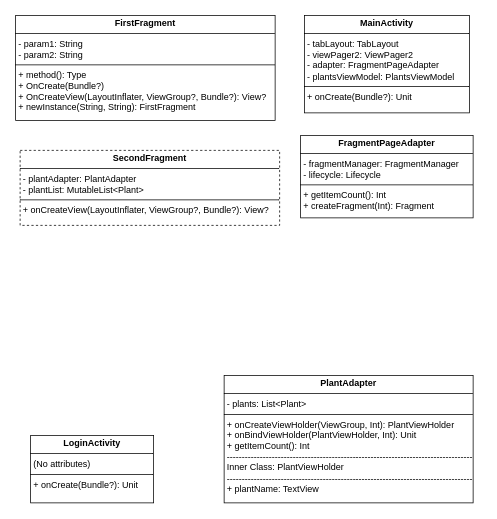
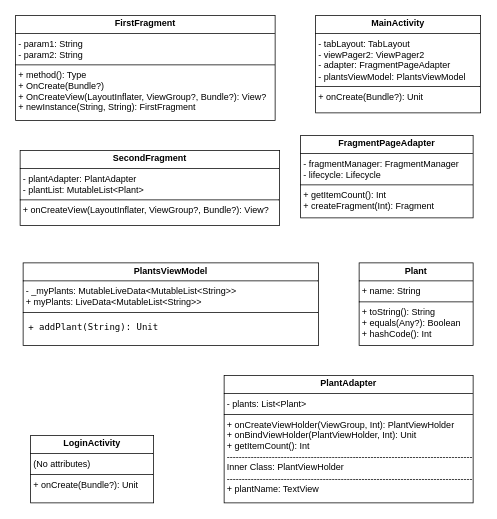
- <mxCell id="5" value="&lt;p style=&quot;margin:0px;margin-top:4px;text-align:center;&quot;&gt;&lt;b&gt;MainActivity&lt;/b&gt;&lt;/p&gt;&lt;hr size=&quot;1&quot; style=&quot;border-style:solid;&quot;&gt;&lt;p style=&quot;margin:0px;margin-left:4px;&quot;&gt;- tabLayout: TabLayout&lt;/p&gt;&lt;p style=&quot;margin:0px;margin-left:4px;&quot;&gt;&lt;span class=&quot;hljs-bullet&quot;&gt;-&lt;/span&gt; viewPager2: ViewPager2&amp;nbsp;&lt;/p&gt;&lt;p style=&quot;margin:0px;margin-left:4px;&quot;&gt;&lt;span class=&quot;hljs-bullet&quot;&gt;-&lt;/span&gt; adapter: FragmentPageAdapter&amp;nbsp;&lt;/p&gt;&lt;p style=&quot;margin:0px;margin-left:4px;&quot;&gt;&lt;span class=&quot;hljs-section&quot;&gt;- plantsViewModel: PlantsViewModel&lt;/span&gt;&lt;/p&gt;&lt;hr size=&quot;1&quot; style=&quot;border-style:solid;&quot;&gt;&lt;p style=&quot;margin:0px;margin-left:4px;&quot;&gt;&lt;span class=&quot;hljs-bullet&quot;&gt;+&lt;/span&gt;&amp;nbsp;onCreate(Bundle?): Unit&lt;/p&gt;" style="verticalAlign=top;align=left;overflow=fill;html=1;whiteSpace=wrap;" vertex="1" parent="1"><mxGeometry x="405" y="20" width="220" height="130" as="geometry" /></mxCell>
+ <mxCell id="5" value="&lt;p style=&quot;margin:0px;margin-top:4px;text-align:center;&quot;&gt;&lt;b&gt;MainActivity&lt;/b&gt;&lt;/p&gt;&lt;hr size=&quot;1&quot; style=&quot;border-style:solid;&quot;&gt;&lt;p style=&quot;margin:0px;margin-left:4px;&quot;&gt;- tabLayout: TabLayout&lt;/p&gt;&lt;p style=&quot;margin:0px;margin-left:4px;&quot;&gt;&lt;span class=&quot;hljs-bullet&quot;&gt;-&lt;/span&gt; viewPager2: ViewPager2&amp;nbsp;&lt;/p&gt;&lt;p style=&quot;margin:0px;margin-left:4px;&quot;&gt;&lt;span class=&quot;hljs-bullet&quot;&gt;-&lt;/span&gt; adapter: FragmentPageAdapter&amp;nbsp;&lt;/p&gt;&lt;p style=&quot;margin:0px;margin-left:4px;&quot;&gt;&lt;span class=&quot;hljs-section&quot;&gt;- plantsViewModel: PlantsViewModel&lt;/span&gt;&lt;/p&gt;&lt;hr size=&quot;1&quot; style=&quot;border-style:solid;&quot;&gt;&lt;p style=&quot;margin:0px;margin-left:4px;&quot;&gt;&lt;span class=&quot;hljs-bullet&quot;&gt;+&lt;/span&gt;&amp;nbsp;onCreate(Bundle?): Unit&lt;/p&gt;" style="verticalAlign=top;align=left;overflow=fill;html=1;whiteSpace=wrap;" vertex="1" parent="1"><mxGeometry x="420" y="20" width="220" height="130" as="geometry" /></mxCell>
- <mxCell id="3" value="&lt;p style=&quot;margin:0px;margin-top:4px;text-align:center;&quot;&gt;&lt;b&gt;SecondFragment&lt;/b&gt;&lt;/p&gt;&lt;hr size=&quot;1&quot; style=&quot;border-style:solid;&quot;&gt;&lt;p style=&quot;margin:0px;margin-left:4px;&quot;&gt;&lt;span class=&quot;hljs-bullet&quot;&gt;-&lt;/span&gt; plantAdapter: PlantAdapter&amp;nbsp;&lt;/p&gt;&lt;p style=&quot;margin:0px;margin-left:4px;&quot;&gt;&lt;span class=&quot;hljs-section&quot;&gt;- plantList: MutableList&lt;span class=&quot;xml&quot;&gt;&lt;span class=&quot;hljs-tag&quot;&gt;&amp;lt;&lt;span class=&quot;hljs-name&quot;&gt;Plant&lt;/span&gt;&amp;gt;&lt;/span&gt;&lt;/span&gt;&lt;/span&gt;&lt;/p&gt;&lt;hr size=&quot;1&quot; style=&quot;border-style:solid;&quot;&gt;&lt;p style=&quot;margin:0px;margin-left:4px;&quot;&gt;&lt;span class=&quot;hljs-bullet&quot;&gt;+&lt;/span&gt; onCreateView(LayoutInflater, ViewGroup?, Bundle?): View?&lt;/p&gt;" style="verticalAlign=top;align=left;overflow=fill;html=1;whiteSpace=wrap;dashed=1;" vertex="1" parent="1"><mxGeometry x="26" y="200" width="346" height="100" as="geometry" /></mxCell>
+ <mxCell id="3" value="&lt;p style=&quot;margin:0px;margin-top:4px;text-align:center;&quot;&gt;&lt;b&gt;SecondFragment&lt;/b&gt;&lt;/p&gt;&lt;hr size=&quot;1&quot; style=&quot;border-style:solid;&quot;&gt;&lt;p style=&quot;margin:0px;margin-left:4px;&quot;&gt;&lt;span class=&quot;hljs-bullet&quot;&gt;-&lt;/span&gt; plantAdapter: PlantAdapter&amp;nbsp;&lt;/p&gt;&lt;p style=&quot;margin:0px;margin-left:4px;&quot;&gt;&lt;span class=&quot;hljs-section&quot;&gt;- plantList: MutableList&lt;span class=&quot;xml&quot;&gt;&lt;span class=&quot;hljs-tag&quot;&gt;&amp;lt;&lt;span class=&quot;hljs-name&quot;&gt;Plant&lt;/span&gt;&amp;gt;&lt;/span&gt;&lt;/span&gt;&lt;/span&gt;&lt;/p&gt;&lt;hr size=&quot;1&quot; style=&quot;border-style:solid;&quot;&gt;&lt;p style=&quot;margin:0px;margin-left:4px;&quot;&gt;&lt;span class=&quot;hljs-bullet&quot;&gt;+&lt;/span&gt; onCreateView(LayoutInflater, ViewGroup?, Bundle?): View?&lt;/p&gt;" style="verticalAlign=top;align=left;overflow=fill;html=1;whiteSpace=wrap;" vertex="1" parent="1"><mxGeometry x="26" y="200" width="346" height="100" as="geometry" /></mxCell>
+ <mxCell id="9" value="&lt;p style=&quot;margin:0px;margin-top:4px;text-align:center;&quot;&gt;&lt;b&gt;PlantsViewModel&lt;/b&gt;&lt;/p&gt;&lt;hr size=&quot;1&quot; style=&quot;border-style:solid;&quot;&gt;&lt;p style=&quot;margin:0px;margin-left:4px;&quot;&gt;&lt;span class=&quot;hljs-deletion&quot;&gt;- _myPlants: MutableLiveData&amp;lt;MutableList&amp;lt;String&amp;gt;&amp;gt;&lt;/span&gt;&lt;br&gt;&lt;span class=&quot;hljs-addition&quot;&gt;+ myPlants: LiveData&amp;lt;MutableList&amp;lt;String&amp;gt;&amp;gt;&lt;/span&gt;&lt;/p&gt;&lt;hr size=&quot;1&quot; style=&quot;border-style:solid;&quot;&gt;&lt;pre class=&quot;!overflow-visible&quot;&gt;&lt;div class=&quot;contain-inline-size rounded-md border-[0.5px] border-token-border-medium relative bg-token-sidebar-surface-primary dark:bg-gray-950&quot;&gt;&lt;div dir=&quot;ltr&quot; class=&quot;overflow-y-auto p-4&quot;&gt;&lt;code class=&quot;!whitespace-pre hljs language-diff&quot;&gt;&lt;span class=&quot;hljs-addition&quot;&gt; + addPlant(String): Unit&lt;/span&gt;&lt;br&gt;&lt;/code&gt;&lt;/div&gt;&lt;/div&gt;&lt;/pre&gt;" style="verticalAlign=top;align=left;overflow=fill;html=1;whiteSpace=wrap;" vertex="1" parent="1"><mxGeometry x="30" y="350" width="394" height="110" as="geometry" /></mxCell>
+ <mxCell id="7" value="&lt;p style=&quot;margin:0px;margin-top:4px;text-align:center;&quot;&gt;&lt;b&gt;Plant&lt;/b&gt;&lt;/p&gt;&lt;hr size=&quot;1&quot; style=&quot;border-style:solid;&quot;&gt;&lt;p style=&quot;margin:0px;margin-left:4px;&quot;&gt;+ name: String&lt;/p&gt;&lt;hr size=&quot;1&quot; style=&quot;border-style:solid;&quot;&gt;&lt;p style=&quot;margin:0px;margin-left:4px;&quot;&gt;&lt;span class=&quot;hljs-bullet&quot;&gt;+&lt;/span&gt; toString(): String&amp;nbsp;&lt;/p&gt;&lt;p style=&quot;margin:0px;margin-left:4px;&quot;&gt;&lt;span class=&quot;hljs-bullet&quot;&gt;+&lt;/span&gt; equals(Any?): Boolean&amp;nbsp;&lt;/p&gt;&lt;p style=&quot;margin:0px;margin-left:4px;&quot;&gt;&lt;span class=&quot;hljs-bullet&quot;&gt;+&lt;/span&gt; hashCode(): Int&lt;/p&gt;" style="verticalAlign=top;align=left;overflow=fill;html=1;whiteSpace=wrap;" vertex="1" parent="1"><mxGeometry x="478" y="350" width="152" height="110" as="geometry" /></mxCell>
